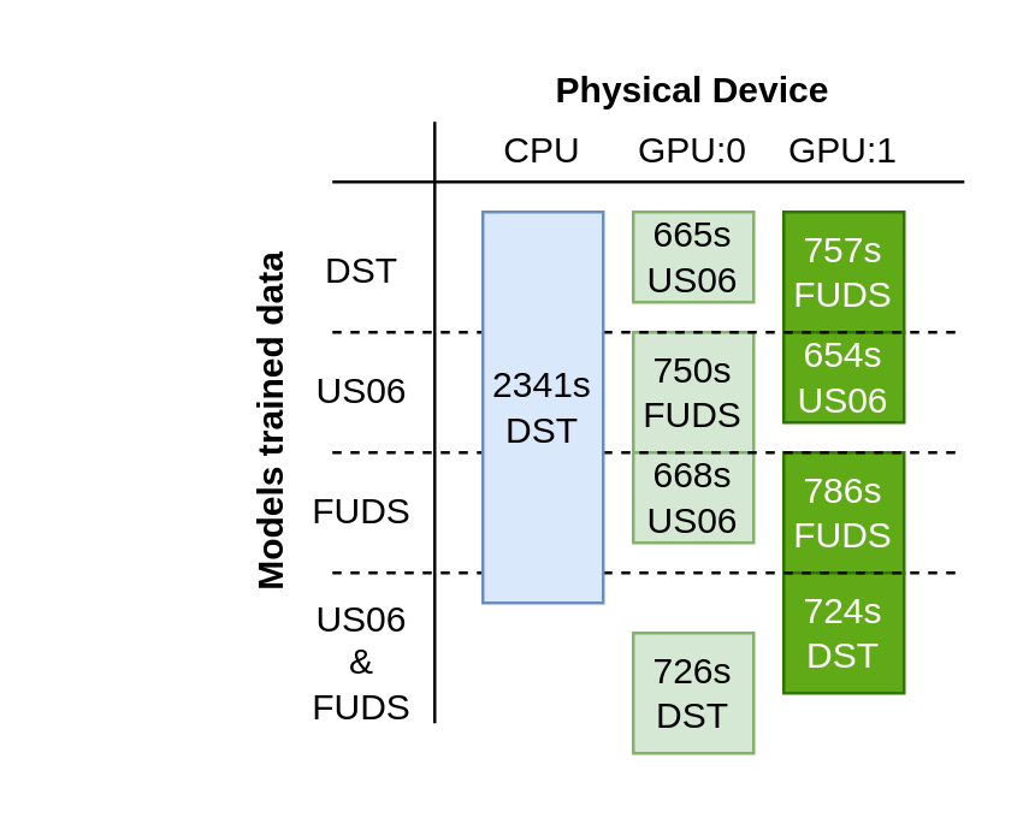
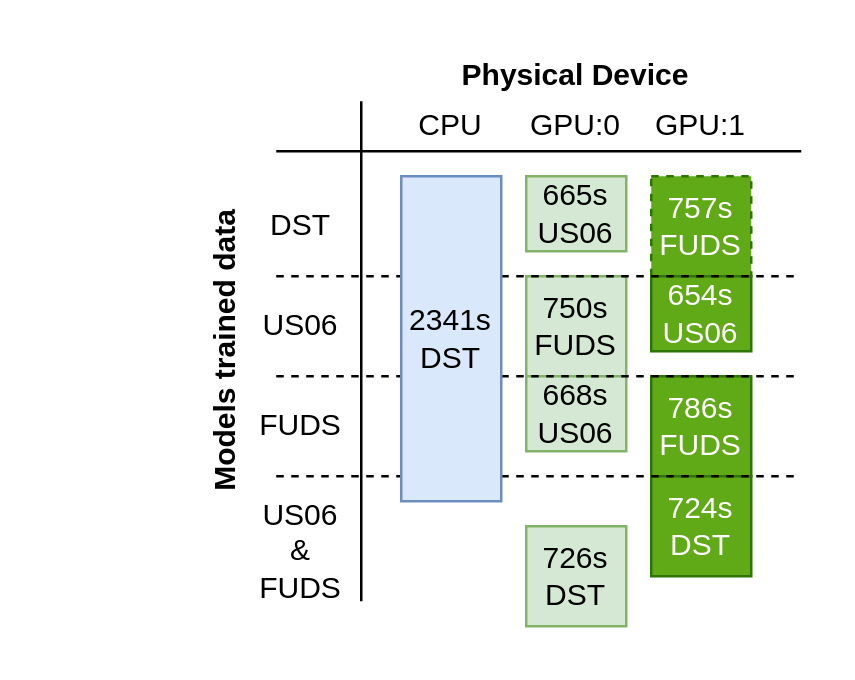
- <mxCell id="8" value="&lt;div&gt;757s&lt;/div&gt;&lt;div&gt;FUDS&lt;br&gt;&lt;/div&gt;" style="rounded=0;whiteSpace=wrap;html=1;fillColor=#60a917;strokeColor=#2D7600;fontColor=#ffffff;shadow=0;" vertex="1" parent="1"><mxGeometry x="260" y="70" width="40" height="40" as="geometry" /></mxCell>
+ <mxCell id="8" value="&lt;div&gt;757s&lt;/div&gt;&lt;div&gt;FUDS&lt;br&gt;&lt;/div&gt;" style="rounded=0;whiteSpace=wrap;html=1;fillColor=#60a917;strokeColor=#2D7600;fontColor=#ffffff;shadow=0;dashed=1;" vertex="1" parent="1"><mxGeometry x="260" y="70" width="40" height="40" as="geometry" /></mxCell>
